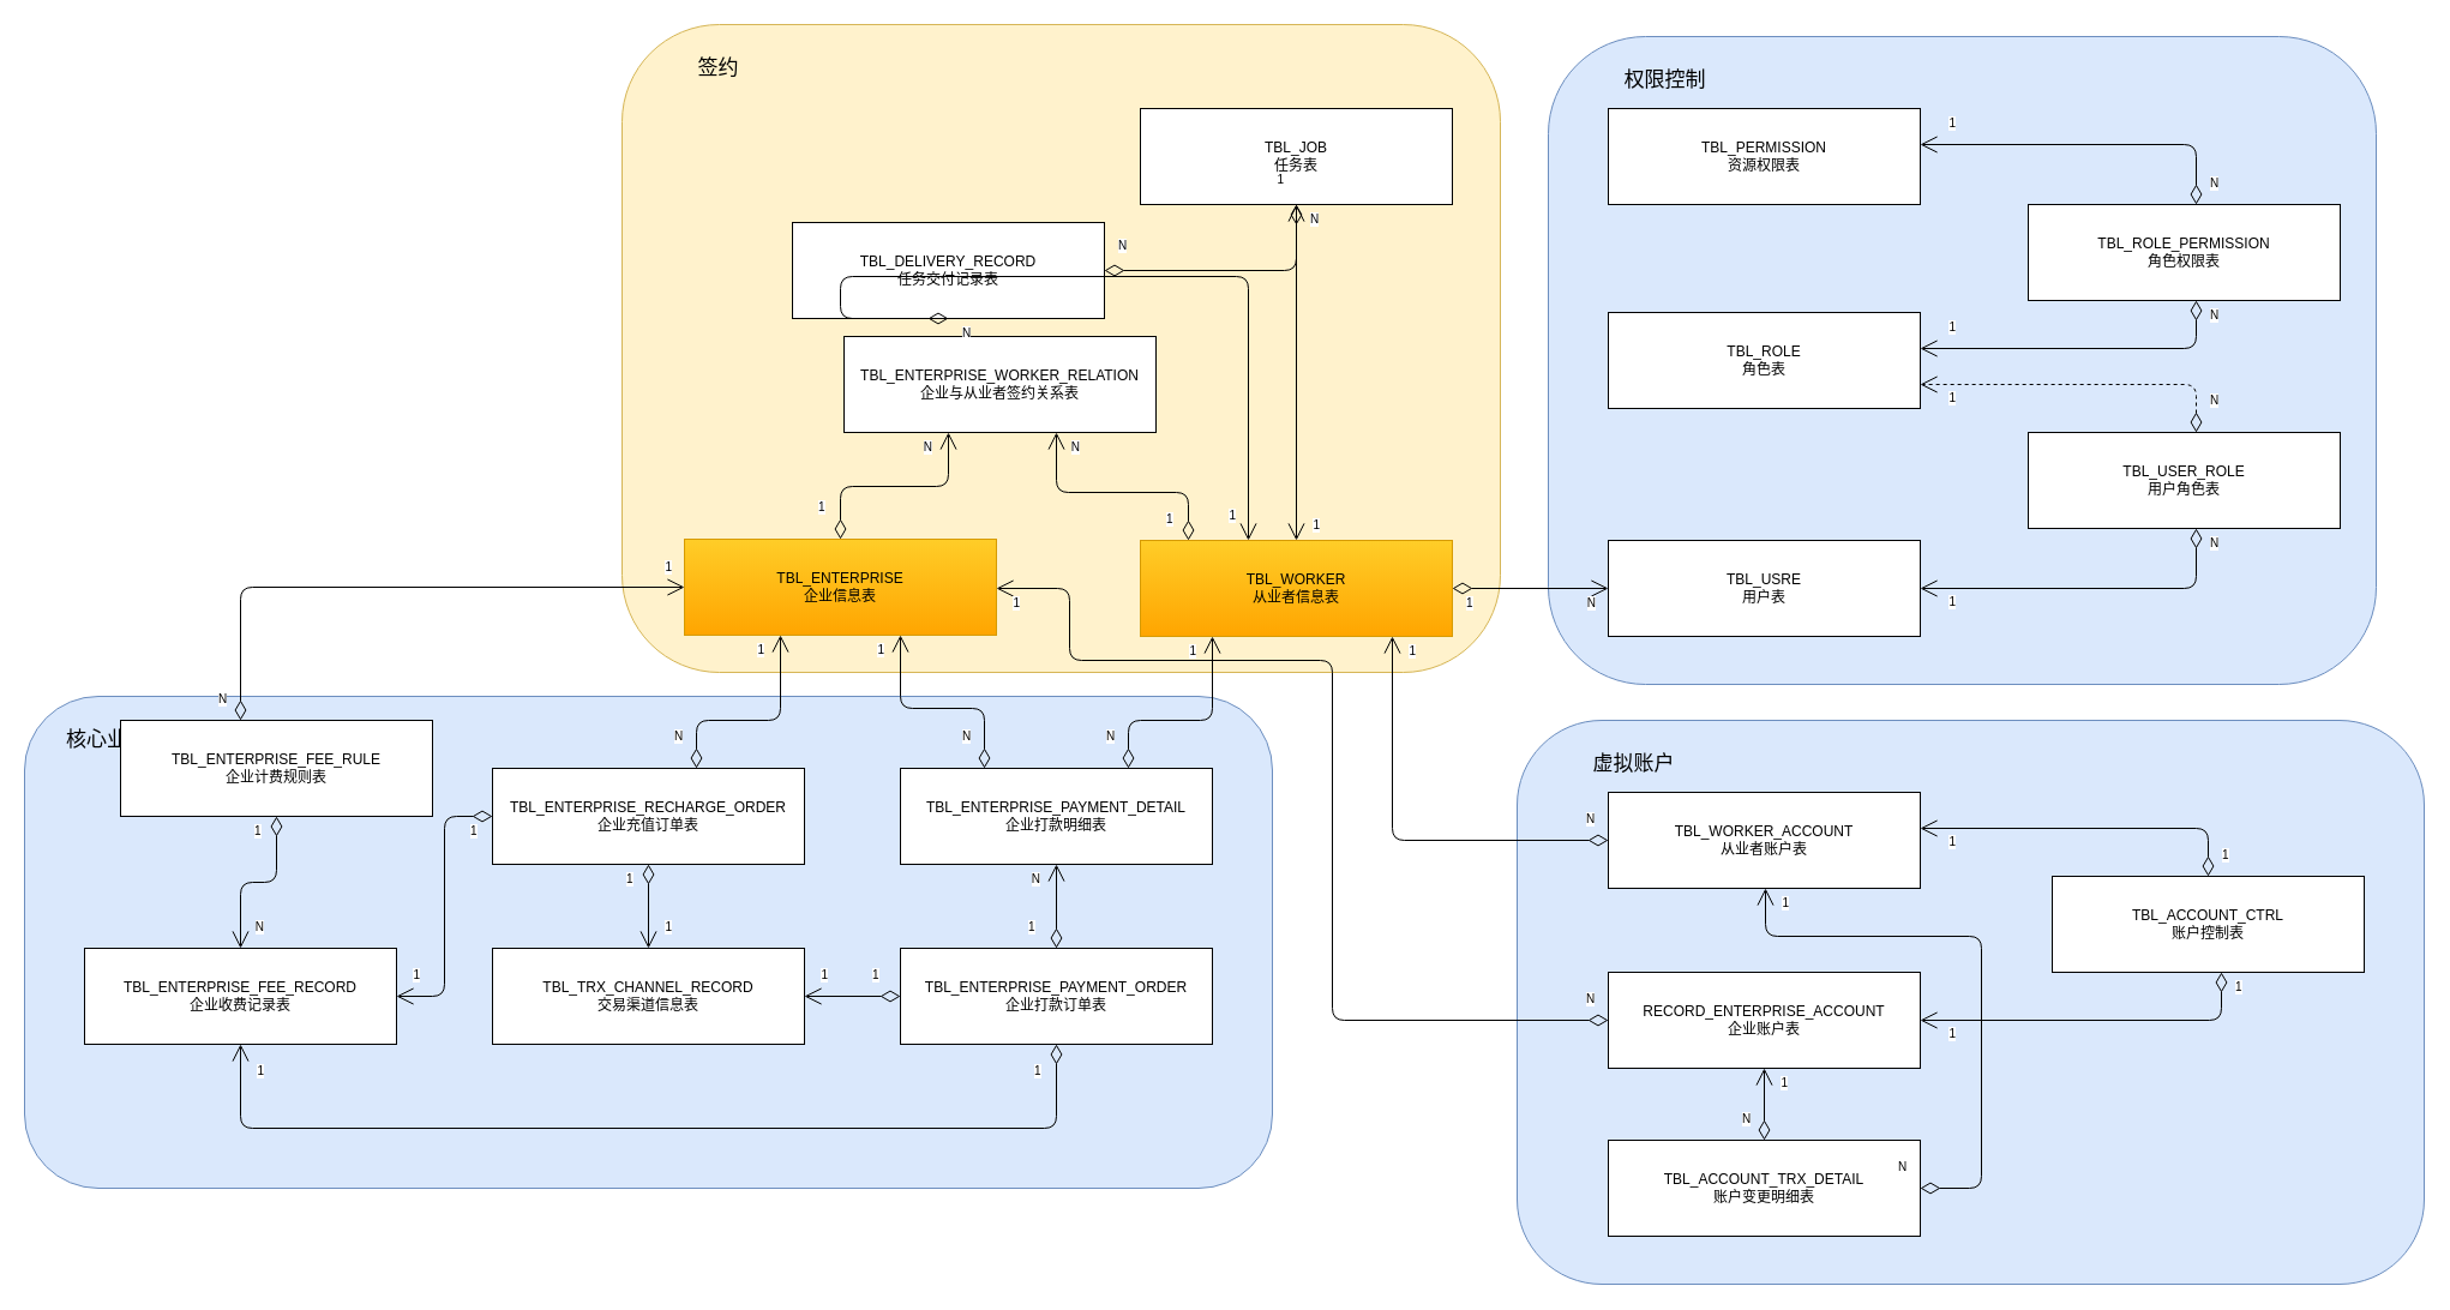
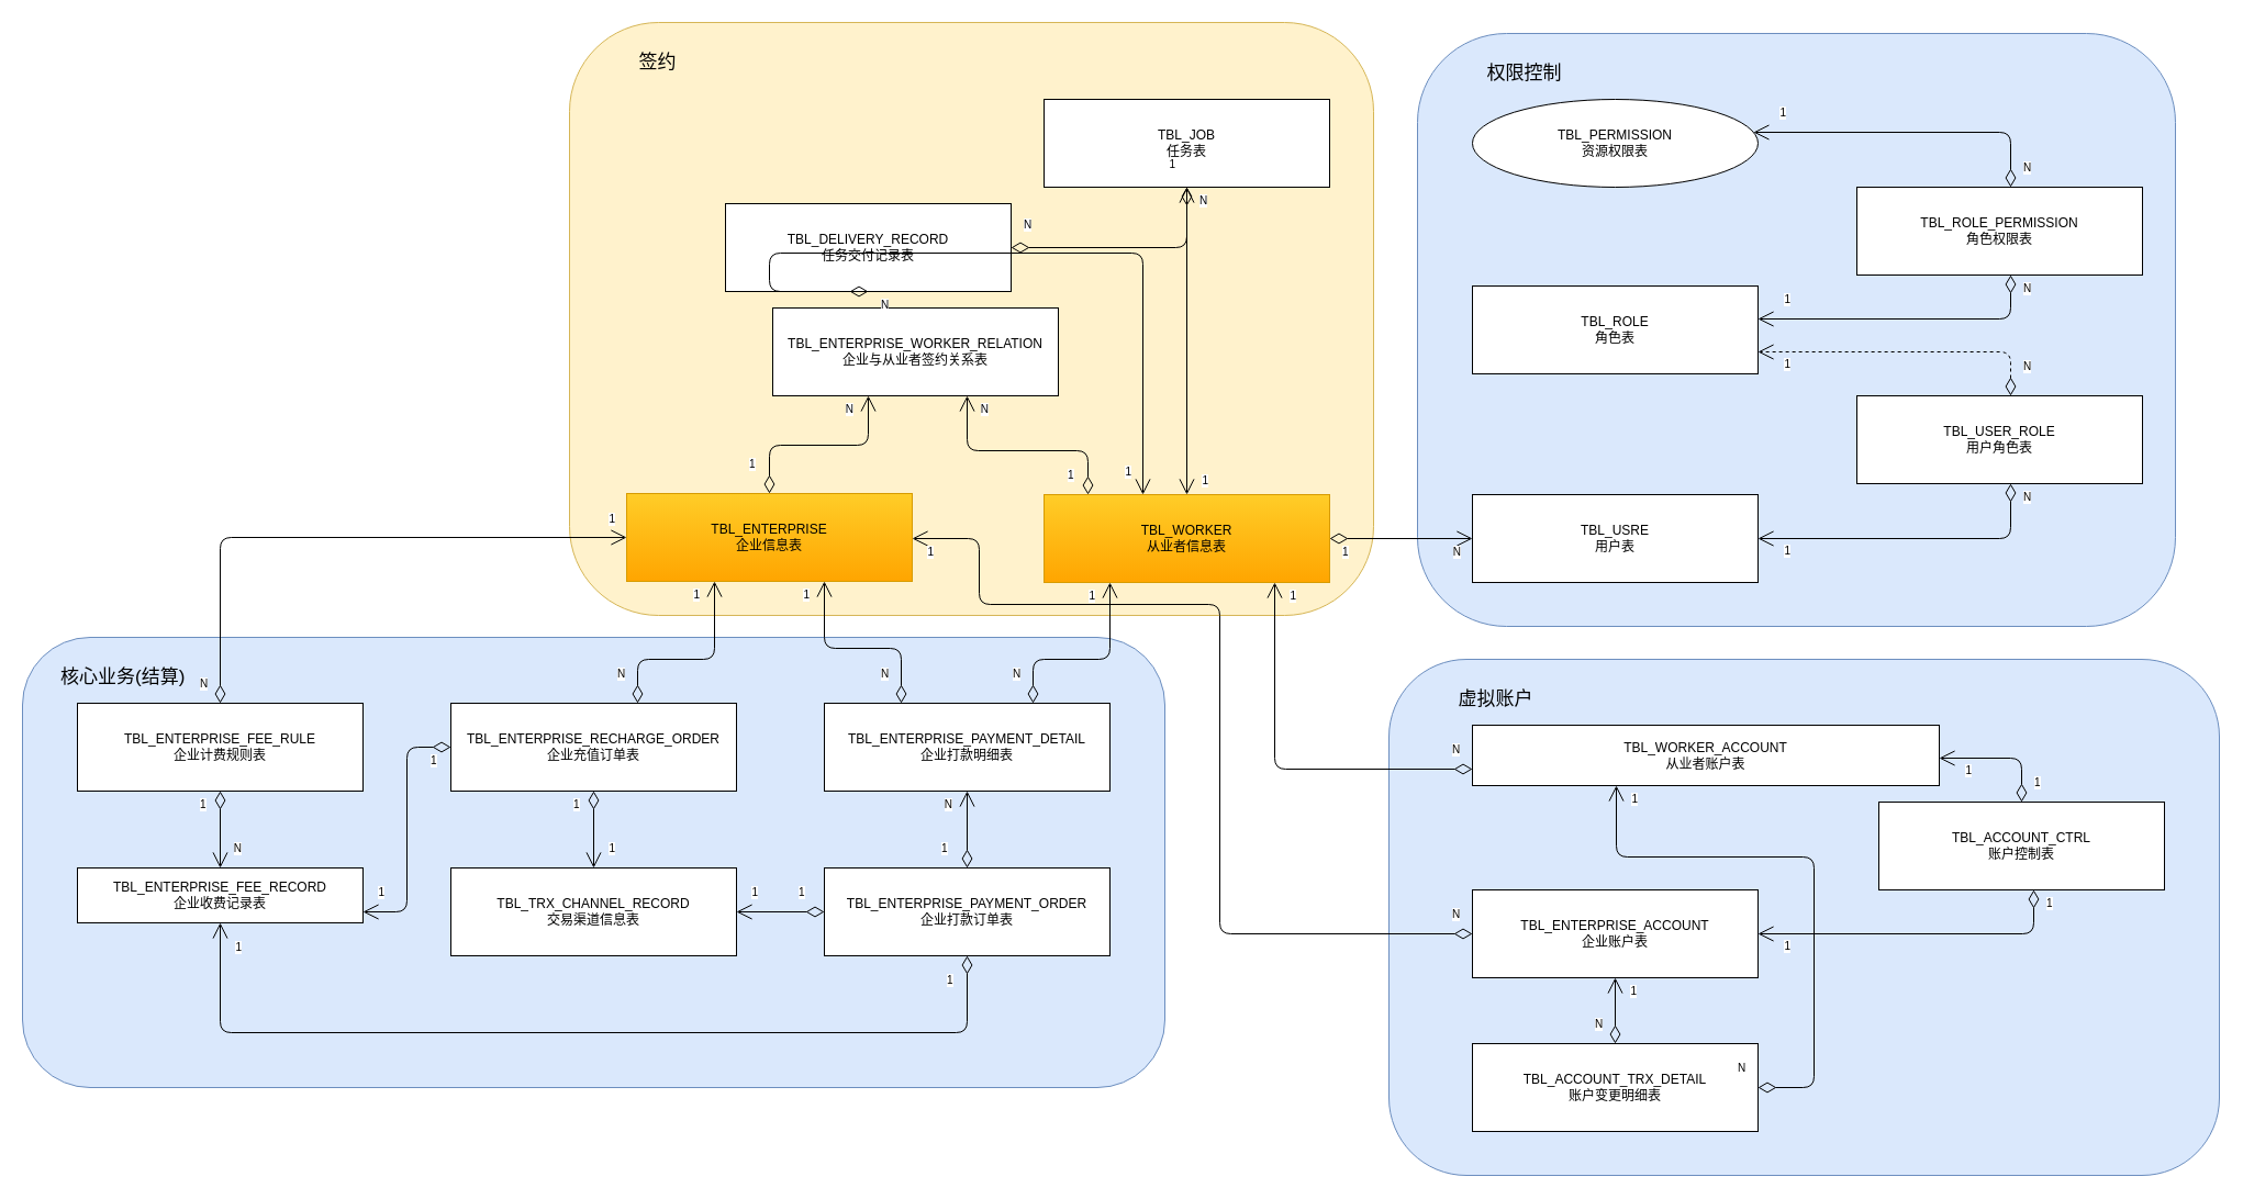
- <mxCell id="13" value="TBL_PERMISSION&lt;br&gt;资源权限表&lt;br&gt;" style="rounded=0;whiteSpace=wrap;html=1;" vertex="1" parent="1"><mxGeometry x="1340" y="90" width="260" height="80" as="geometry" /></mxCell>
+ <mxCell id="13" value="TBL_PERMISSION&lt;br&gt;资源权限表&lt;br&gt;" style="ellipse;whiteSpace=wrap;html=1;" vertex="1" parent="1"><mxGeometry x="1340" y="90" width="260" height="80" as="geometry" /></mxCell>
- <mxCell id="17" value="TBL_ENTERPRISE_FEE_RULE&lt;br&gt;企业计费规则表&lt;br&gt;" style="rounded=0;whiteSpace=wrap;html=1;" vertex="1" parent="1"><mxGeometry x="100" y="600" width="260" height="80" as="geometry" /></mxCell>
+ <mxCell id="17" value="TBL_ENTERPRISE_FEE_RULE&lt;br&gt;企业计费规则表&lt;br&gt;" style="rounded=0;whiteSpace=wrap;html=1;" vertex="1" parent="1"><mxGeometry x="70" y="640" width="260" height="80" as="geometry" /></mxCell>
- <mxCell id="19" value="TBL_WORKER_ACCOUNT&lt;br&gt;从业者账户表&lt;br&gt;" style="rounded=0;whiteSpace=wrap;html=1;" vertex="1" parent="1"><mxGeometry x="1340" y="660" width="260" height="80" as="geometry" /></mxCell>
+ <mxCell id="19" value="TBL_WORKER_ACCOUNT&lt;br&gt;从业者账户表&lt;br&gt;" style="rounded=0;whiteSpace=wrap;html=1;" vertex="1" parent="1"><mxGeometry x="1340" y="660" width="425" height="55" as="geometry" /></mxCell>
- <mxCell id="18" value="TBL_ENTERPRISE_FEE_RECORD&lt;br&gt;企业收费记录表&lt;br&gt;" style="rounded=0;whiteSpace=wrap;html=1;" vertex="1" parent="1"><mxGeometry x="70" y="790" width="260" height="80" as="geometry" /></mxCell>
+ <mxCell id="18" value="TBL_ENTERPRISE_FEE_RECORD&lt;br&gt;企业收费记录表&lt;br&gt;" style="rounded=0;whiteSpace=wrap;html=1;" vertex="1" parent="1"><mxGeometry x="70" y="790" width="260" height="50" as="geometry" /></mxCell>
- <mxCell id="22" value="RECORD_ENTERPRISE_ACCOUNT&lt;br&gt;企业账户表&lt;br&gt;" style="rounded=0;whiteSpace=wrap;html=1;" vertex="1" parent="1"><mxGeometry x="1340" y="810" width="260" height="80" as="geometry" /></mxCell>
+ <mxCell id="22" value="TBL_ENTERPRISE_ACCOUNT&lt;br&gt;企业账户表&lt;br&gt;" style="rounded=0;whiteSpace=wrap;html=1;" vertex="1" parent="1"><mxGeometry x="1340" y="810" width="260" height="80" as="geometry" /></mxCell>
